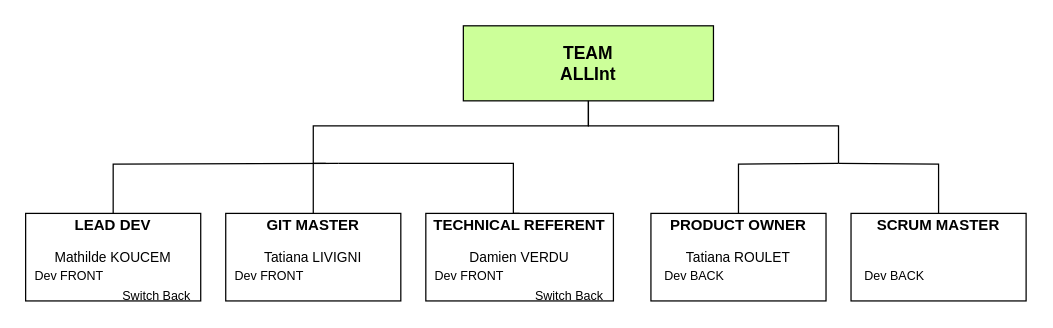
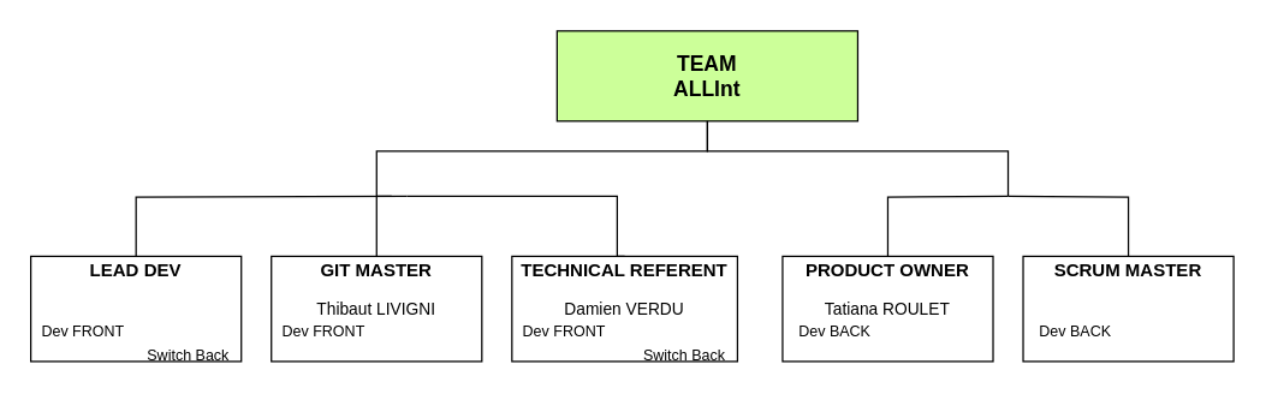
- <mxCell id="14" value="&lt;font style=&quot;font-size: 11px;&quot;&gt;Mathilde KOUCEM&lt;/font&gt;" style="text;html=1;strokeColor=none;fillColor=none;align=center;verticalAlign=middle;whiteSpace=wrap;rounded=0;" vertex="1" parent="1"><mxGeometry x="35" y="195" width="110" height="20" as="geometry" /></mxCell>
- <mxCell id="13" value="&lt;font style=&quot;font-size: 11px;&quot;&gt;Tatiana LIVIGNI&lt;/font&gt;" style="text;html=1;strokeColor=none;fillColor=none;align=center;verticalAlign=middle;whiteSpace=wrap;rounded=0;" vertex="1" parent="1"><mxGeometry x="195" y="195" width="110" height="20" as="geometry" /></mxCell>
+ <mxCell id="13" value="&lt;font style=&quot;font-size: 11px;&quot;&gt;Thibaut LIVIGNI&lt;/font&gt;" style="text;html=1;strokeColor=none;fillColor=none;align=center;verticalAlign=middle;whiteSpace=wrap;rounded=0;" vertex="1" parent="1"><mxGeometry x="195" y="195" width="110" height="20" as="geometry" /></mxCell>
